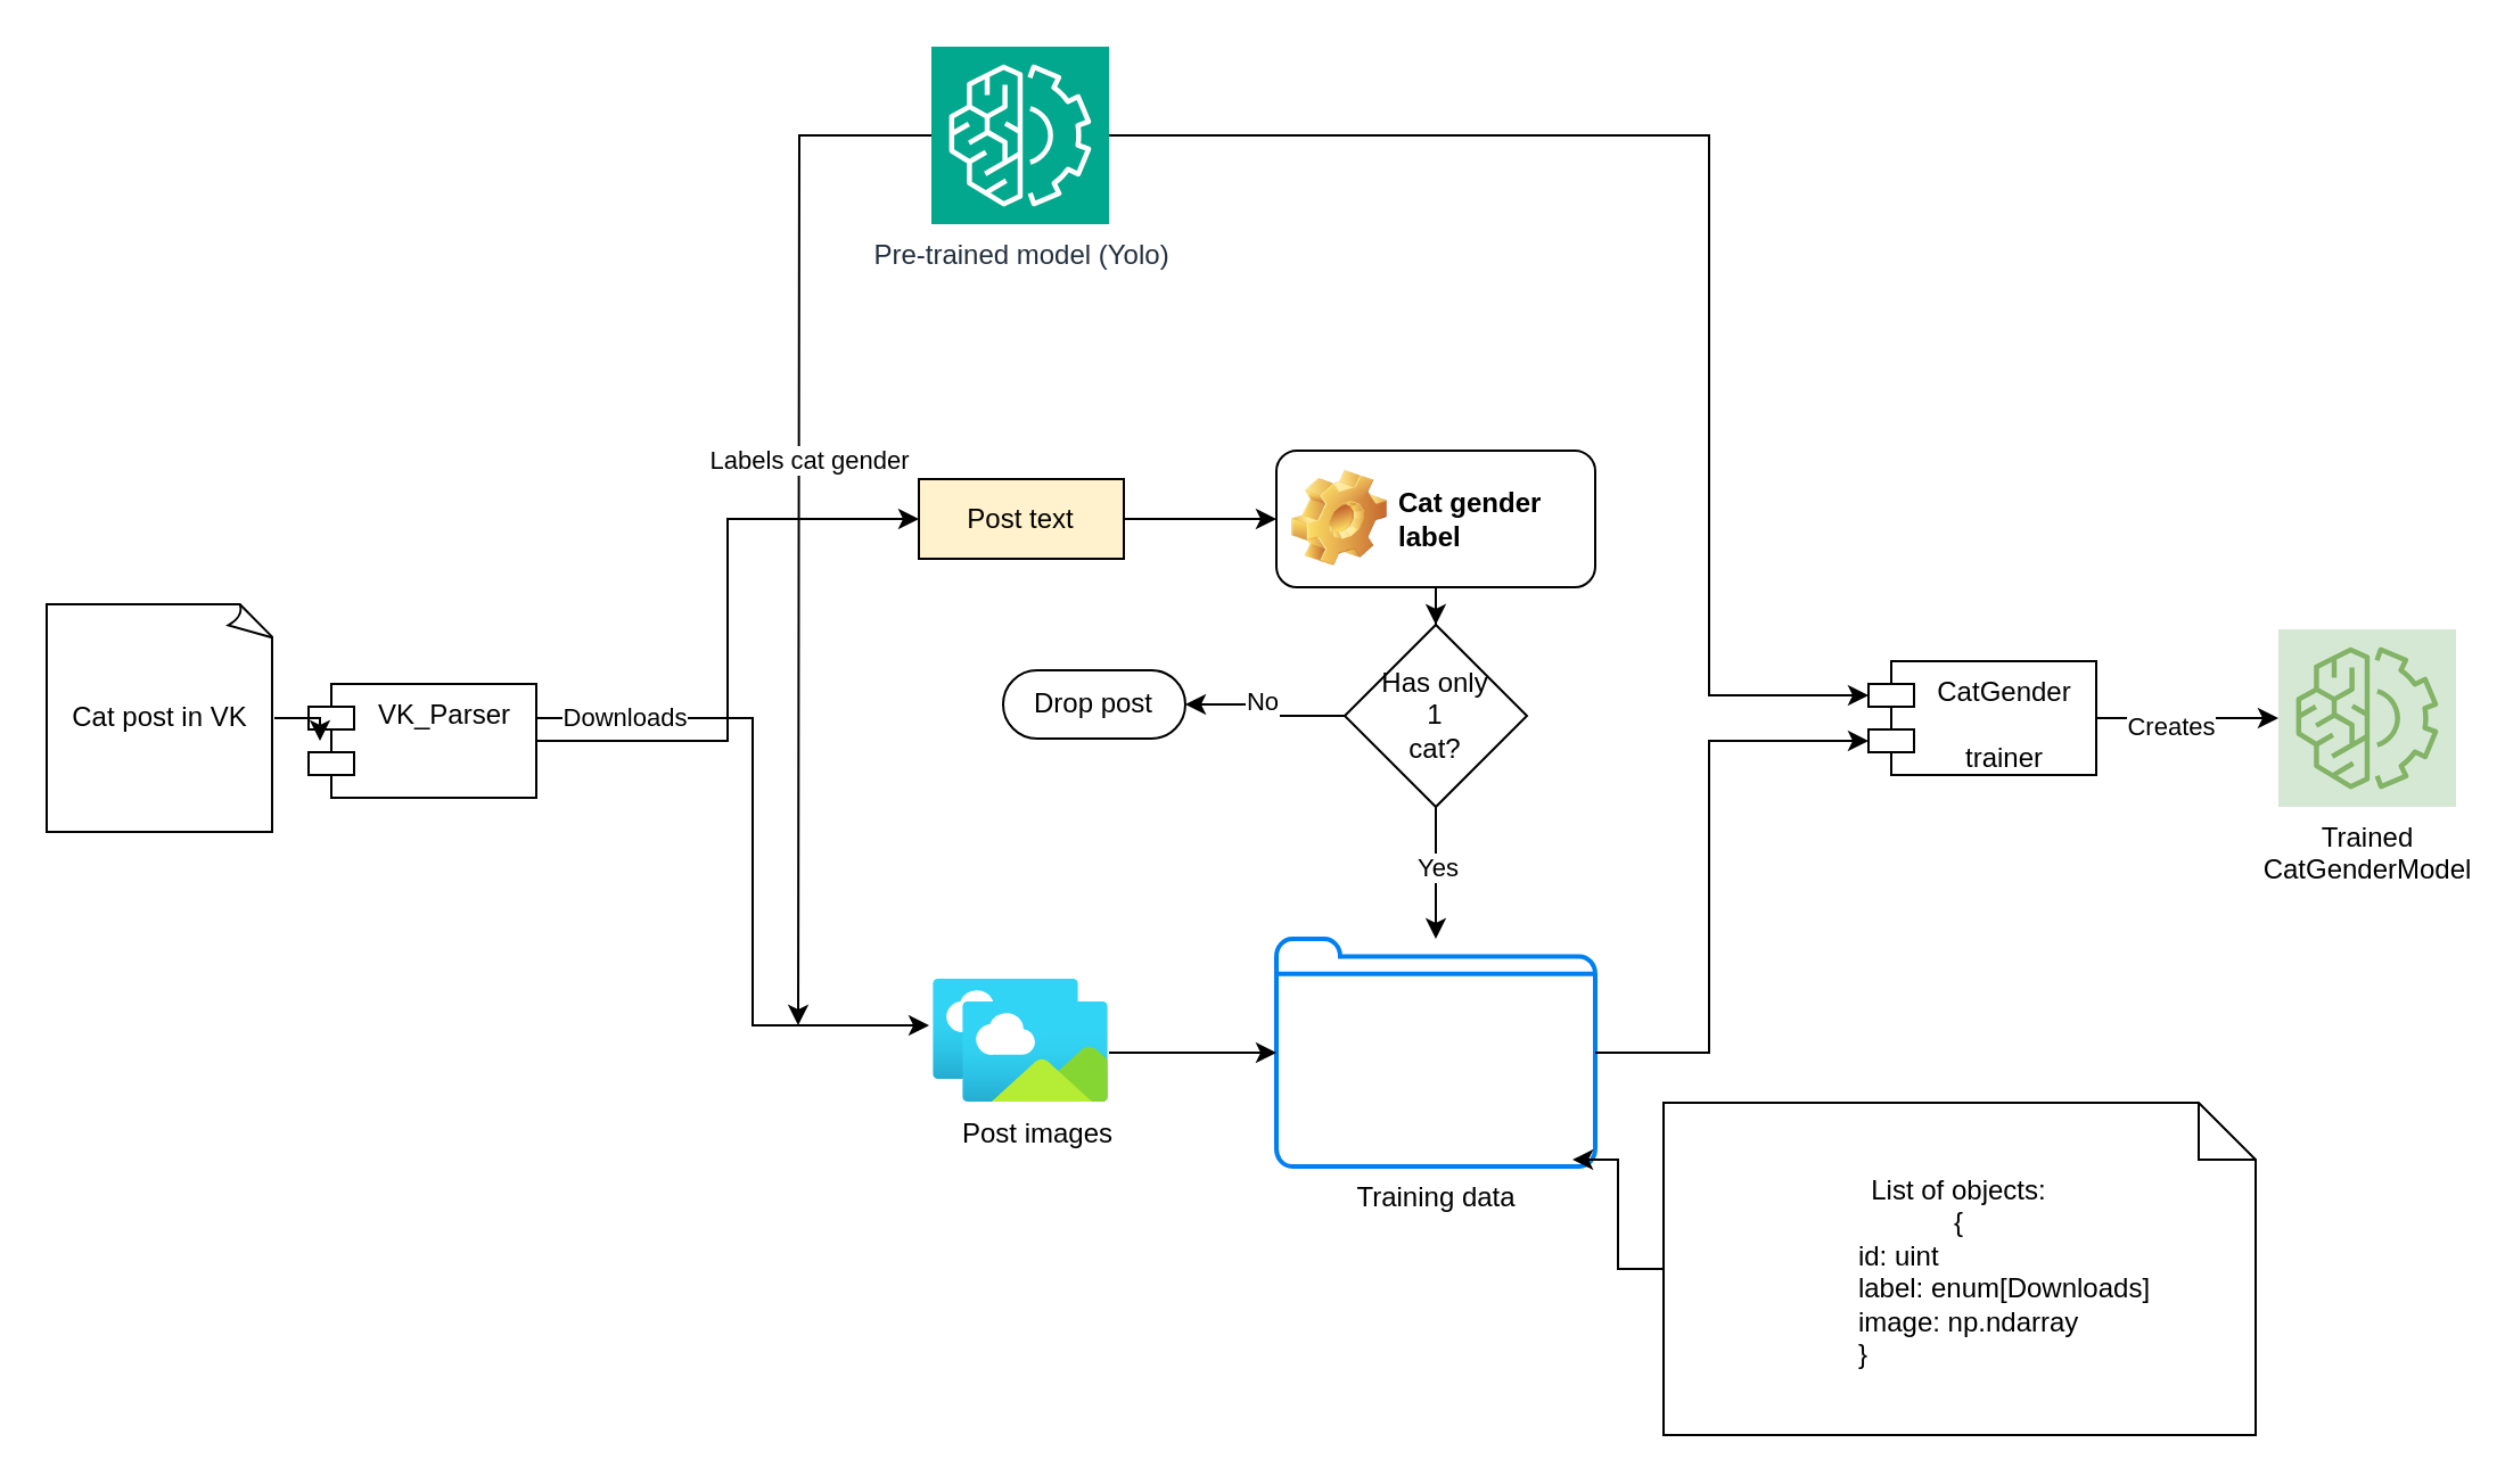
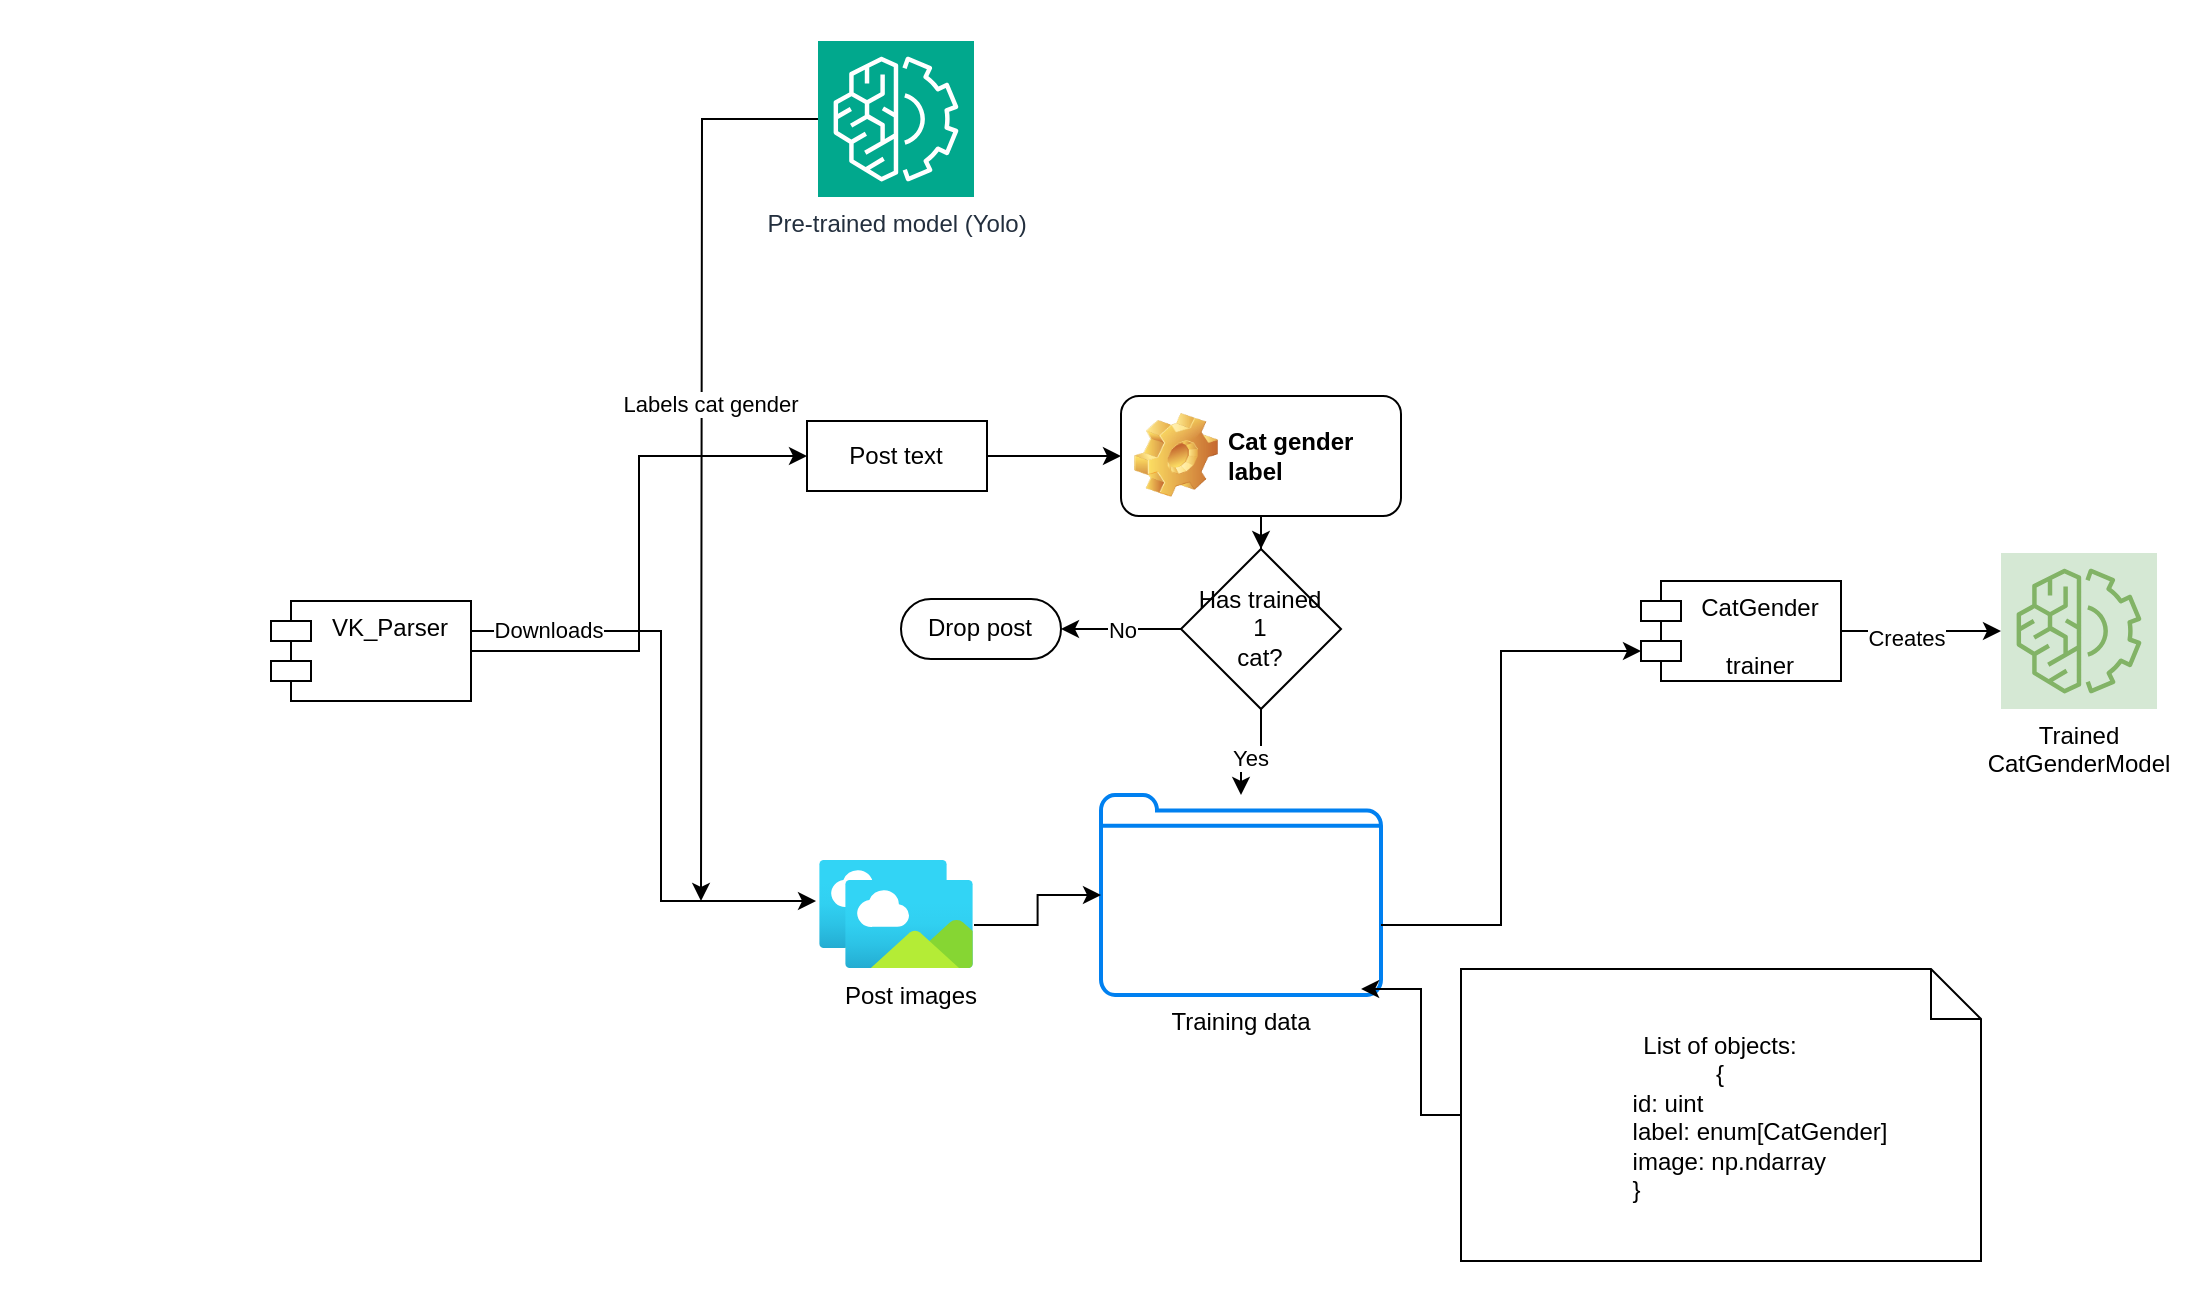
- <mxCell id="13" style="edgeStyle=orthogonalEdgeStyle;rounded=0;orthogonalLoop=1;jettySize=auto;html=1;exitX=1;exitY=0.5;exitDx=0;exitDy=0;exitPerimeter=0;entryX=0;entryY=0;entryDx=0;entryDy=15;entryPerimeter=0;" parent="1" source="14" target="21" edge="1"><mxGeometry relative="1" as="geometry"><Array as="points"><mxPoint x="750" y="59" /><mxPoint x="750" y="305" /></Array></mxGeometry></mxCell>
- <mxCell id="5" value="Post text" style="rounded=0;whiteSpace=wrap;html=1;fillColor=#fff2cc;" parent="1" vertex="1"><mxGeometry x="403" y="210" width="90" height="35" as="geometry" /></mxCell>
+ <mxCell id="5" value="Post text" style="rounded=0;whiteSpace=wrap;html=1;" parent="1" vertex="1"><mxGeometry x="403" y="210" width="90" height="35" as="geometry" /></mxCell>
- <mxCell id="33" value="Drop post" style="html=1;dashed=0;whiteSpace=wrap;shape=mxgraph.dfd.start" vertex="1" parent="1"><mxGeometry x="440" y="294" width="80" height="30" as="geometry" /></mxCell>
+ <mxCell id="33" value="Drop post" style="html=1;dashed=0;whiteSpace=wrap;shape=mxgraph.dfd.start" vertex="1" parent="1"><mxGeometry x="450" y="299" width="80" height="30" as="geometry" /></mxCell>
- <mxCell id="32" value="Has only&lt;div&gt;1&lt;/div&gt;&lt;div&gt;cat?&lt;/div&gt;" style="rhombus;whiteSpace=wrap;html=1;" vertex="1" parent="1"><mxGeometry x="590" y="274" width="80" height="80" as="geometry" /></mxCell>
+ <mxCell id="32" value="Has trained&lt;div&gt;1&lt;/div&gt;&lt;div&gt;cat?&lt;/div&gt;" style="rhombus;whiteSpace=wrap;html=1;" vertex="1" parent="1"><mxGeometry x="590" y="274" width="80" height="80" as="geometry" /></mxCell>
- <mxCell id="27" value="Cat post in VK" style="whiteSpace=wrap;html=1;shape=mxgraph.basic.document" vertex="1" parent="1"><mxGeometry x="20" y="265" width="100" height="100" as="geometry" /></mxCell>
- <mxCell id="26" value="" style="edgeStyle=orthogonalEdgeStyle;rounded=0;orthogonalLoop=1;jettySize=auto;html=1;" edge="1" parent="1" source="27" target="3"><mxGeometry relative="1" as="geometry" /></mxCell>
- <mxCell id="17" value="Training data" style="html=1;verticalLabelPosition=bottom;align=center;labelBackgroundColor=#ffffff;verticalAlign=top;strokeWidth=2;strokeColor=#0080F0;shadow=0;dashed=0;shape=mxgraph.ios7.icons.folder;" parent="1" vertex="1"><mxGeometry x="560" y="412" width="140" height="100" as="geometry" /></mxCell>
+ <mxCell id="17" value="Training data" style="html=1;verticalLabelPosition=bottom;align=center;labelBackgroundColor=#ffffff;verticalAlign=top;strokeWidth=2;strokeColor=#0080F0;shadow=0;dashed=0;shape=mxgraph.ios7.icons.folder;" parent="1" vertex="1"><mxGeometry x="550" y="397" width="140" height="100" as="geometry" /></mxCell>
- <mxCell id="24" value="List of objects:&lt;div&gt;&lt;span style=&quot;background-color: initial;&quot;&gt;{&lt;/span&gt;&lt;div&gt;&lt;blockquote style=&quot;margin: 0 0 0 40px; border: none; padding: 0px;&quot;&gt;&lt;div style=&quot;text-align: right;&quot;&gt;&lt;div style=&quot;text-align: justify;&quot;&gt;&lt;span style=&quot;background-color: initial;&quot;&gt;id: uint&lt;/span&gt;&lt;/div&gt;&lt;span style=&quot;background-color: initial;&quot;&gt;&lt;div style=&quot;text-align: justify;&quot;&gt;&lt;span style=&quot;background-color: initial;&quot;&gt;label: enum[Downloads]&lt;/span&gt;&lt;/div&gt;&lt;/span&gt;&lt;span style=&quot;background-color: initial;&quot;&gt;&lt;div style=&quot;text-align: justify;&quot;&gt;&lt;span style=&quot;background-color: initial;&quot;&gt;image: np.ndarray&lt;/span&gt;&lt;/div&gt;&lt;div style=&quot;text-align: justify;&quot;&gt;&lt;span style=&quot;background-color: initial; text-align: center;&quot;&gt;}&lt;/span&gt;&lt;/div&gt;&lt;/span&gt;&lt;/div&gt;&lt;/blockquote&gt;&lt;/div&gt;&lt;/div&gt;" style="shape=note2;boundedLbl=1;whiteSpace=wrap;html=1;size=25;verticalAlign=top;align=center;" vertex="1" parent="1"><mxGeometry x="730" y="484" width="260" height="146" as="geometry" /></mxCell>
+ <mxCell id="24" value="List of objects:&lt;div&gt;&lt;span style=&quot;background-color: initial;&quot;&gt;{&lt;/span&gt;&lt;div&gt;&lt;blockquote style=&quot;margin: 0 0 0 40px; border: none; padding: 0px;&quot;&gt;&lt;div style=&quot;text-align: right;&quot;&gt;&lt;div style=&quot;text-align: justify;&quot;&gt;&lt;span style=&quot;background-color: initial;&quot;&gt;id: uint&lt;/span&gt;&lt;/div&gt;&lt;span style=&quot;background-color: initial;&quot;&gt;&lt;div style=&quot;text-align: justify;&quot;&gt;&lt;span style=&quot;background-color: initial;&quot;&gt;label: enum[CatGender]&lt;/span&gt;&lt;/div&gt;&lt;/span&gt;&lt;span style=&quot;background-color: initial;&quot;&gt;&lt;div style=&quot;text-align: justify;&quot;&gt;&lt;span style=&quot;background-color: initial;&quot;&gt;image: np.ndarray&lt;/span&gt;&lt;/div&gt;&lt;div style=&quot;text-align: justify;&quot;&gt;&lt;span style=&quot;background-color: initial; text-align: center;&quot;&gt;}&lt;/span&gt;&lt;/div&gt;&lt;/span&gt;&lt;/div&gt;&lt;/blockquote&gt;&lt;/div&gt;&lt;/div&gt;" style="shape=note2;boundedLbl=1;whiteSpace=wrap;html=1;size=25;verticalAlign=top;align=center;" vertex="1" parent="1"><mxGeometry x="730" y="484" width="260" height="146" as="geometry" /></mxCell>
